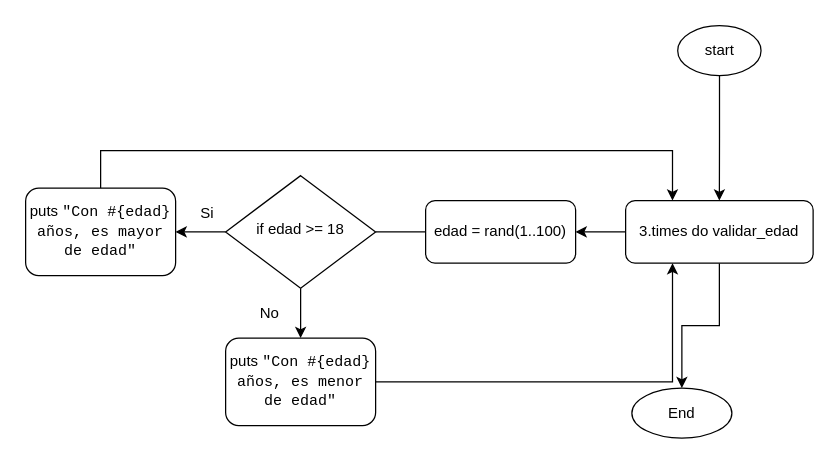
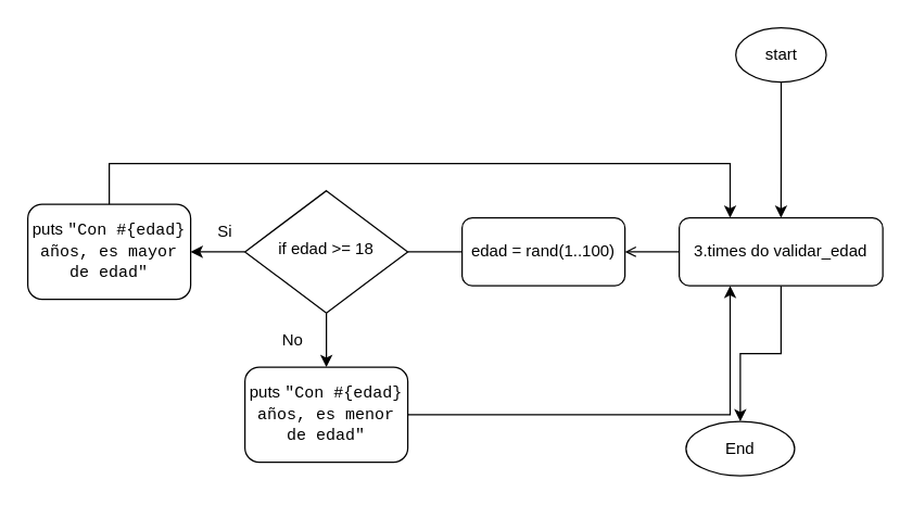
- <mxCell id="2" style="edgeStyle=orthogonalEdgeStyle;rounded=0;orthogonalLoop=1;jettySize=auto;html=1;" edge="1" parent="1" source="4" target="10"><mxGeometry relative="1" as="geometry" /></mxCell>
+ <mxCell id="2" style="edgeStyle=orthogonalEdgeStyle;rounded=0;orthogonalLoop=1;jettySize=auto;html=1;endArrow=open;" edge="1" parent="1" source="4" target="10"><mxGeometry relative="1" as="geometry" /></mxCell>
